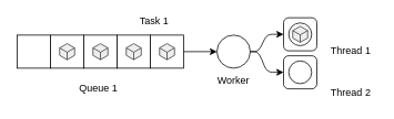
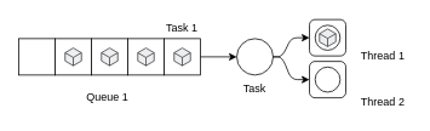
- <mxCell id="15" value="Task 1" style="text;html=1;align=center;verticalAlign=middle;whiteSpace=wrap;rounded=0;" parent="1" vertex="1"><mxGeometry x="165" y="15" width="40" height="20" as="geometry" /></mxCell>
+ <mxCell id="15" value="Task 1" style="text;html=1;align=center;verticalAlign=middle;whiteSpace=wrap;rounded=0;" parent="1" vertex="1"><mxGeometry x="180" y="20" width="40" height="20" as="geometry" /></mxCell>
- <mxCell id="12" value="Worker" style="text;html=1;align=center;verticalAlign=middle;whiteSpace=wrap;rounded=0;" parent="1" vertex="1"><mxGeometry x="260" y="87" width="40" height="20" as="geometry" /></mxCell>
+ <mxCell id="12" value="Task" style="text;html=1;align=center;verticalAlign=middle;whiteSpace=wrap;rounded=0;" parent="1" vertex="1"><mxGeometry x="260" y="87" width="40" height="20" as="geometry" /></mxCell>
